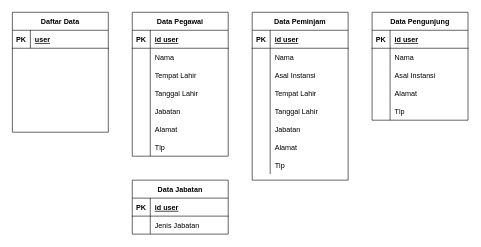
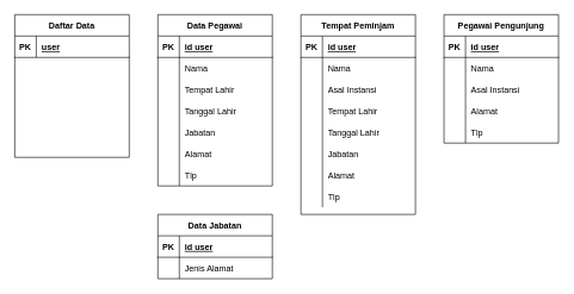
- <mxCell id="36" value="Data Peminjam" style="shape=table;startSize=30;container=1;collapsible=1;childLayout=tableLayout;fixedRows=1;rowLines=0;fontStyle=1;align=center;resizeLast=1;" parent="1" vertex="1"><mxGeometry x="420" y="20" width="160" height="280" as="geometry" /></mxCell>
+ <mxCell id="36" value="Tempat Peminjam" style="shape=table;startSize=30;container=1;collapsible=1;childLayout=tableLayout;fixedRows=1;rowLines=0;fontStyle=1;align=center;resizeLast=1;" parent="1" vertex="1"><mxGeometry x="420" y="20" width="160" height="280" as="geometry" /></mxCell>
- <mxCell id="61" value="Data Pengunjung" style="shape=table;startSize=30;container=1;collapsible=1;childLayout=tableLayout;fixedRows=1;rowLines=0;fontStyle=1;align=center;resizeLast=1;" parent="1" vertex="1"><mxGeometry x="620" y="20" width="160" height="180" as="geometry" /></mxCell>
+ <mxCell id="61" value="Pegawai Pengunjung" style="shape=table;startSize=30;container=1;collapsible=1;childLayout=tableLayout;fixedRows=1;rowLines=0;fontStyle=1;align=center;resizeLast=1;" parent="1" vertex="1"><mxGeometry x="620" y="20" width="160" height="180" as="geometry" /></mxCell>
- <mxCell id="83" value="Jenis Jabatan" style="shape=partialRectangle;connectable=0;fillColor=none;top=0;left=0;bottom=0;right=0;align=left;spacingLeft=6;overflow=hidden;" parent="81" vertex="1"><mxGeometry x="30" width="130" height="30" as="geometry" /></mxCell>
+ <mxCell id="83" value="Jenis Alamat" style="shape=partialRectangle;connectable=0;fillColor=none;top=0;left=0;bottom=0;right=0;align=left;spacingLeft=6;overflow=hidden;" parent="81" vertex="1"><mxGeometry x="30" width="130" height="30" as="geometry" /></mxCell>
